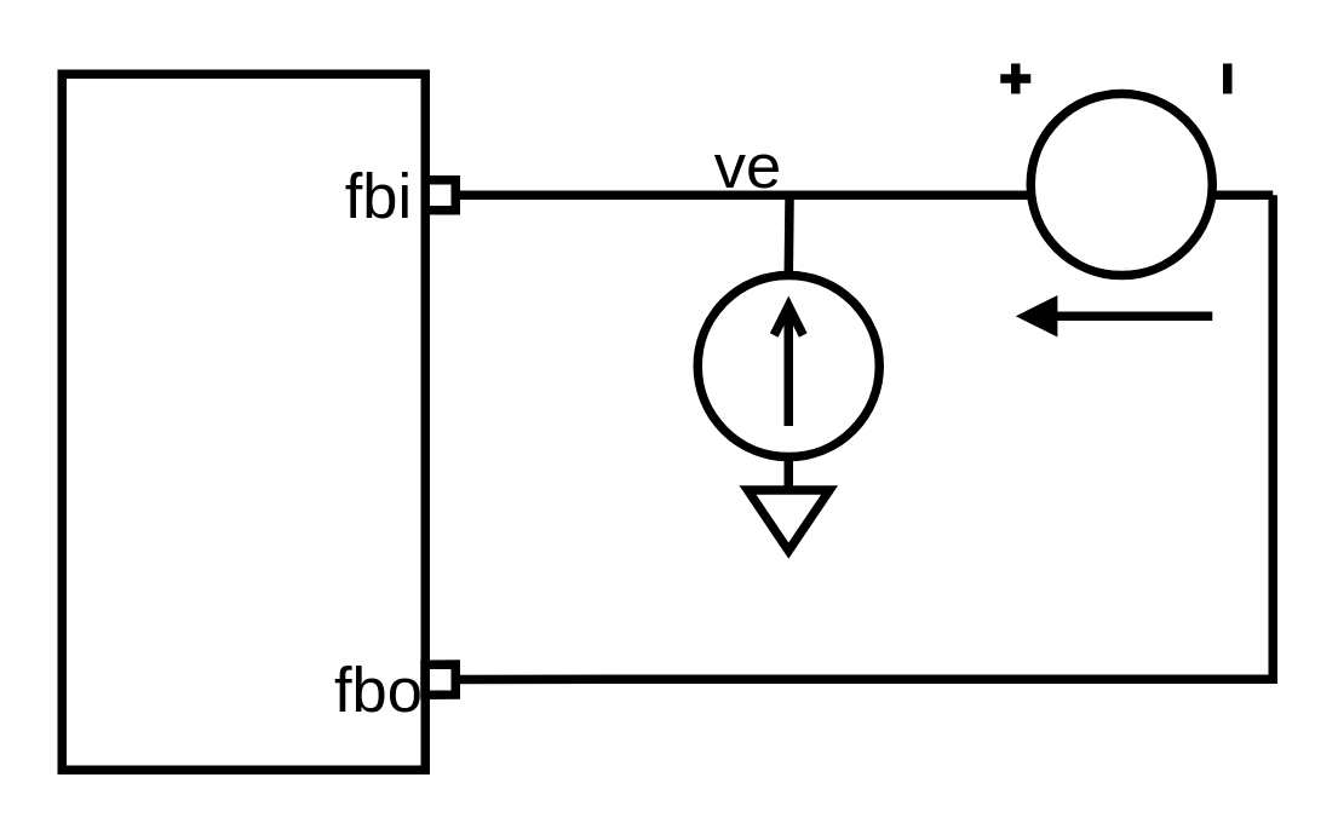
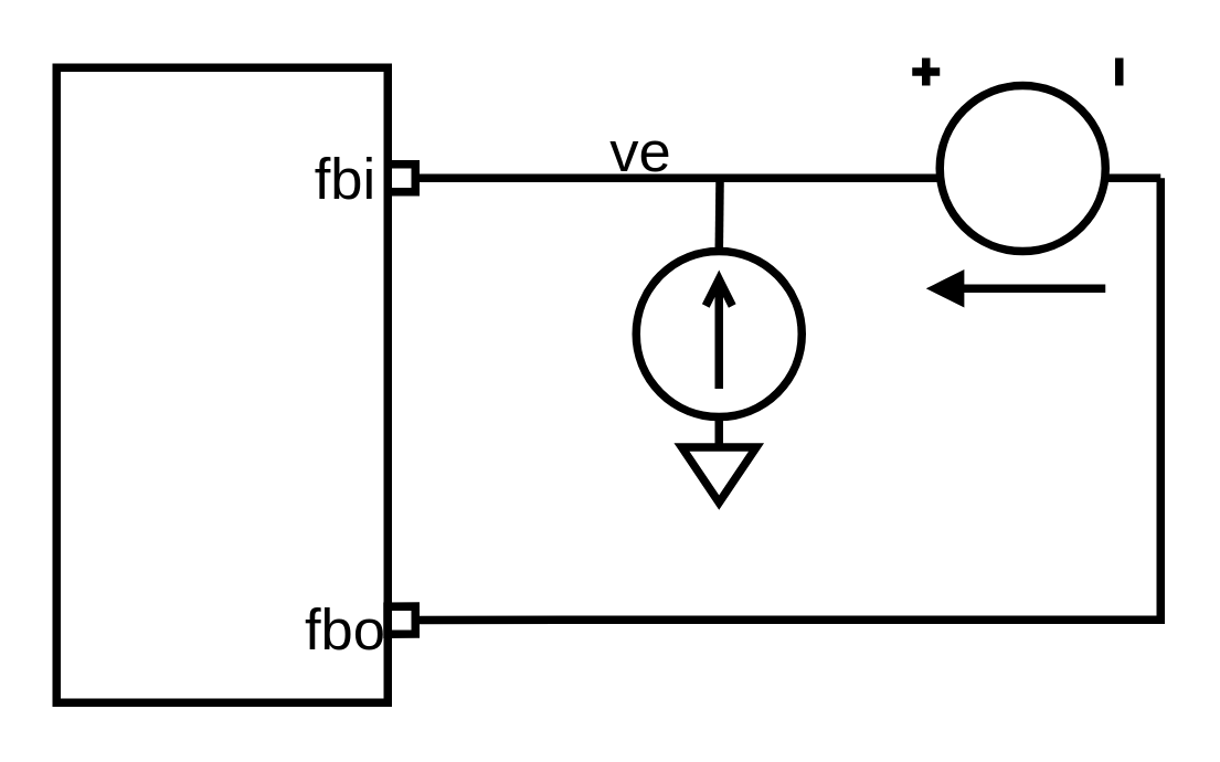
- <mxCell id="10" value="&lt;font style=&quot;font-size: 21px&quot;&gt;ve&lt;/font&gt;" style="text;html=1;strokeColor=none;fillColor=none;align=center;verticalAlign=middle;whiteSpace=wrap;rounded=0;strokeWidth=3;" vertex="1" parent="1"><mxGeometry x="231.5" y="44" width="30" height="20" as="geometry" /></mxCell>
+ <mxCell id="10" value="&lt;font style=&quot;font-size: 21px&quot;&gt;ve&lt;/font&gt;" style="text;html=1;strokeColor=none;fillColor=none;align=center;verticalAlign=middle;whiteSpace=wrap;rounded=0;strokeWidth=3;" vertex="1" parent="1"><mxGeometry x="216.5" y="44" width="30" height="20" as="geometry" /></mxCell>
